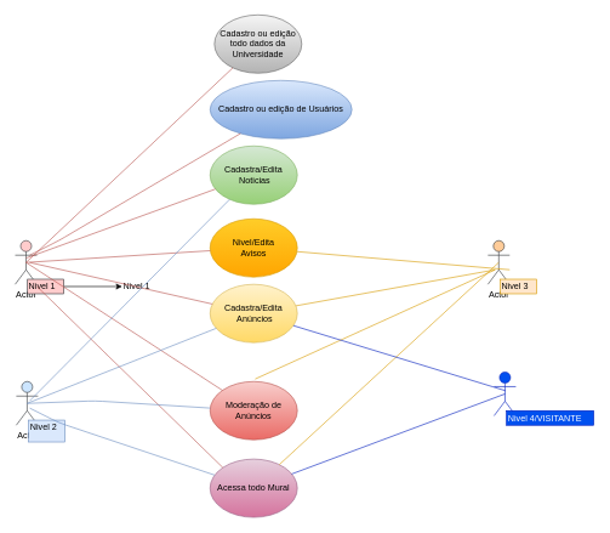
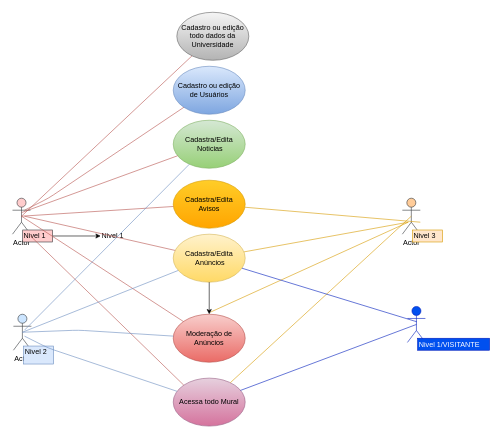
- <mxCell id="5" value="Cadastro ou edição de Usuários" style="ellipse;whiteSpace=wrap;html=1;gradientColor=#7ea6e0;fillColor=#dae8fc;strokeColor=#6c8ebf;" vertex="1" parent="1"><mxGeometry x="288" y="110" width="195" height="80" as="geometry" /></mxCell>
+ <mxCell id="5" value="Cadastro ou edição de Usuários" style="ellipse;whiteSpace=wrap;html=1;gradientColor=#7ea6e0;fillColor=#dae8fc;strokeColor=#6c8ebf;" vertex="1" parent="1"><mxGeometry x="288" y="110" width="120" height="80" as="geometry" /></mxCell>
- <mxCell id="4" value="Nivel/Edita&lt;br&gt;Avisos" style="ellipse;whiteSpace=wrap;html=1;gradientColor=#ffa500;fillColor=#ffcd28;strokeColor=#d79b00;" vertex="1" parent="1"><mxGeometry x="288" y="300" width="120" height="80" as="geometry" /></mxCell>
+ <mxCell id="4" value="Cadastra/Edita&lt;br&gt;Avisos" style="ellipse;whiteSpace=wrap;html=1;gradientColor=#ffa500;fillColor=#ffcd28;strokeColor=#d79b00;" vertex="1" parent="1"><mxGeometry x="288" y="300" width="120" height="80" as="geometry" /></mxCell>
+ <mxCell id="36" value="" style="endArrow=classic;html=1;" edge="1" parent="1" source="6" target="24"><mxGeometry width="50" height="50" relative="1" as="geometry"><mxPoint x="10" y="830" as="sourcePoint" /><mxPoint x="60" y="780" as="targetPoint" /></mxGeometry></mxCell>
- <mxCell id="16" value="Nivel 4/VISITANTE&lt;br&gt;" style="text;html=1;resizable=0;points=[];autosize=1;align=left;verticalAlign=top;spacingTop=-4;fillColor=#0050ef;strokeColor=#001DBC;fontColor=#ffffff;" vertex="1" parent="1"><mxGeometry x="695.5" y="563.5" width="120" height="20" as="geometry" /></mxCell>
+ <mxCell id="16" value="Nivel 1/VISITANTE&lt;br&gt;" style="text;html=1;resizable=0;points=[];autosize=1;align=left;verticalAlign=top;spacingTop=-4;fillColor=#0050ef;strokeColor=#001DBC;fontColor=#ffffff;" vertex="1" parent="1"><mxGeometry x="695.5" y="563.5" width="120" height="20" as="geometry" /></mxCell>
